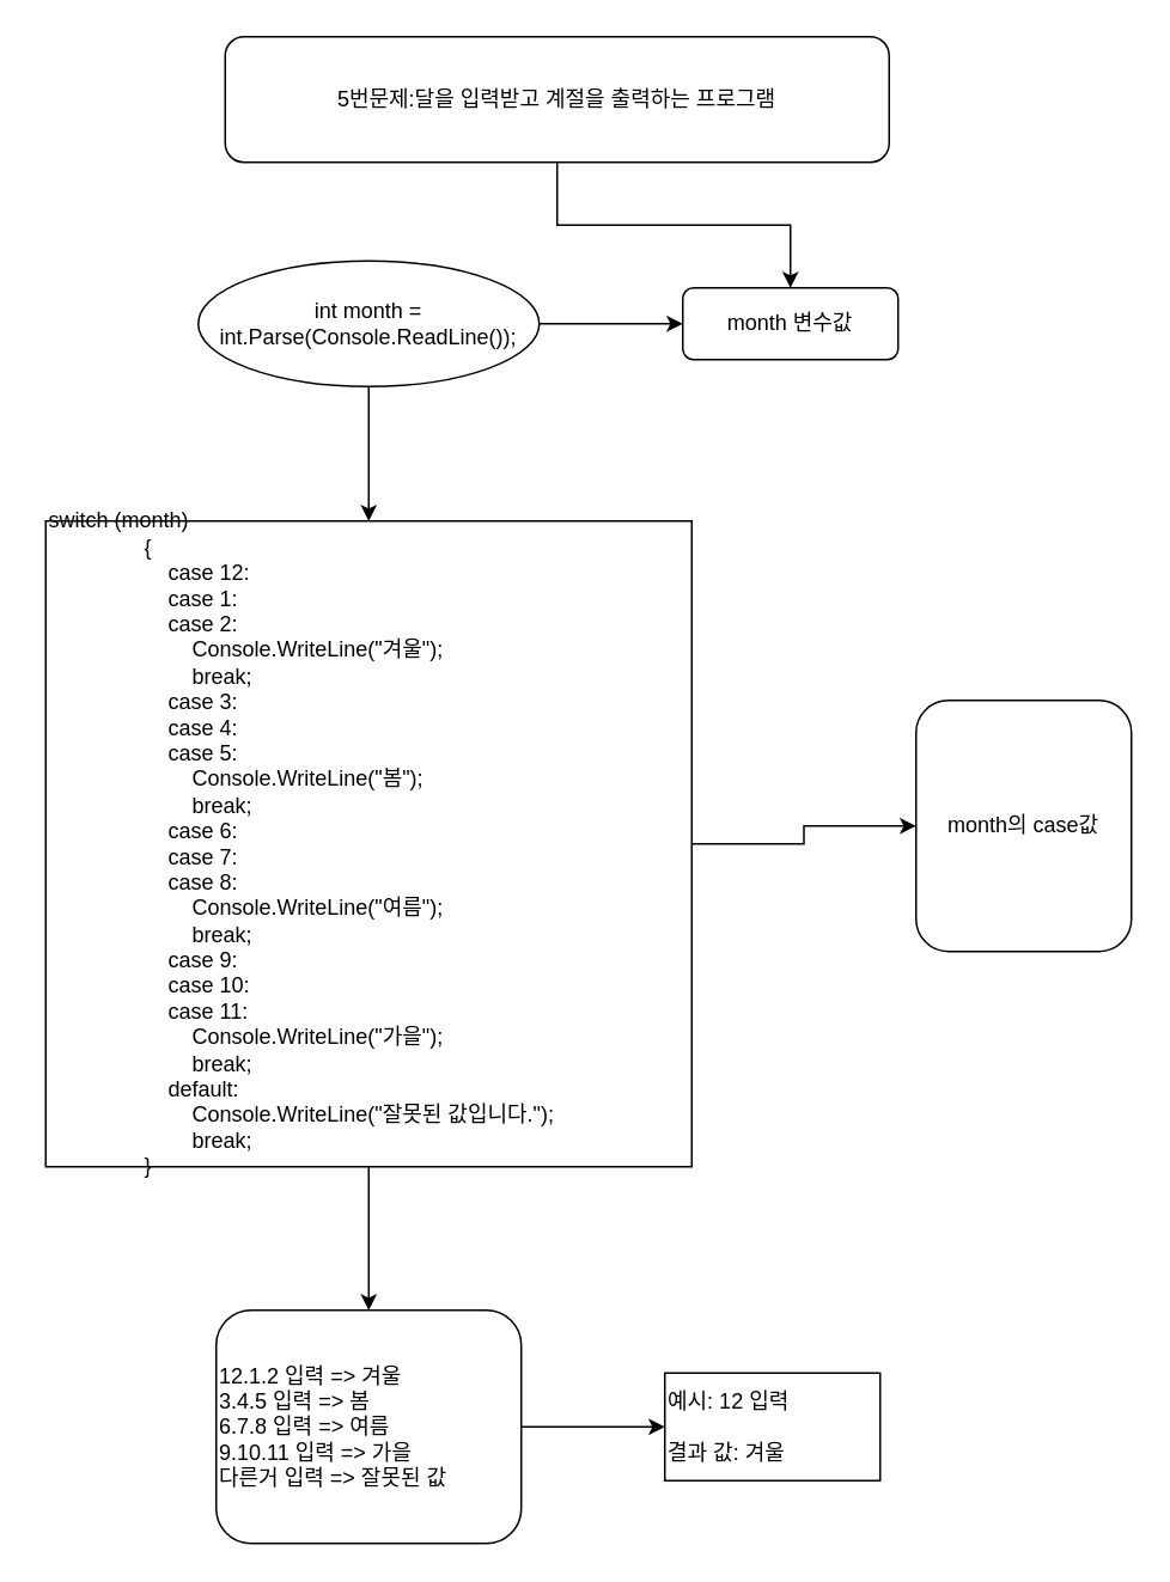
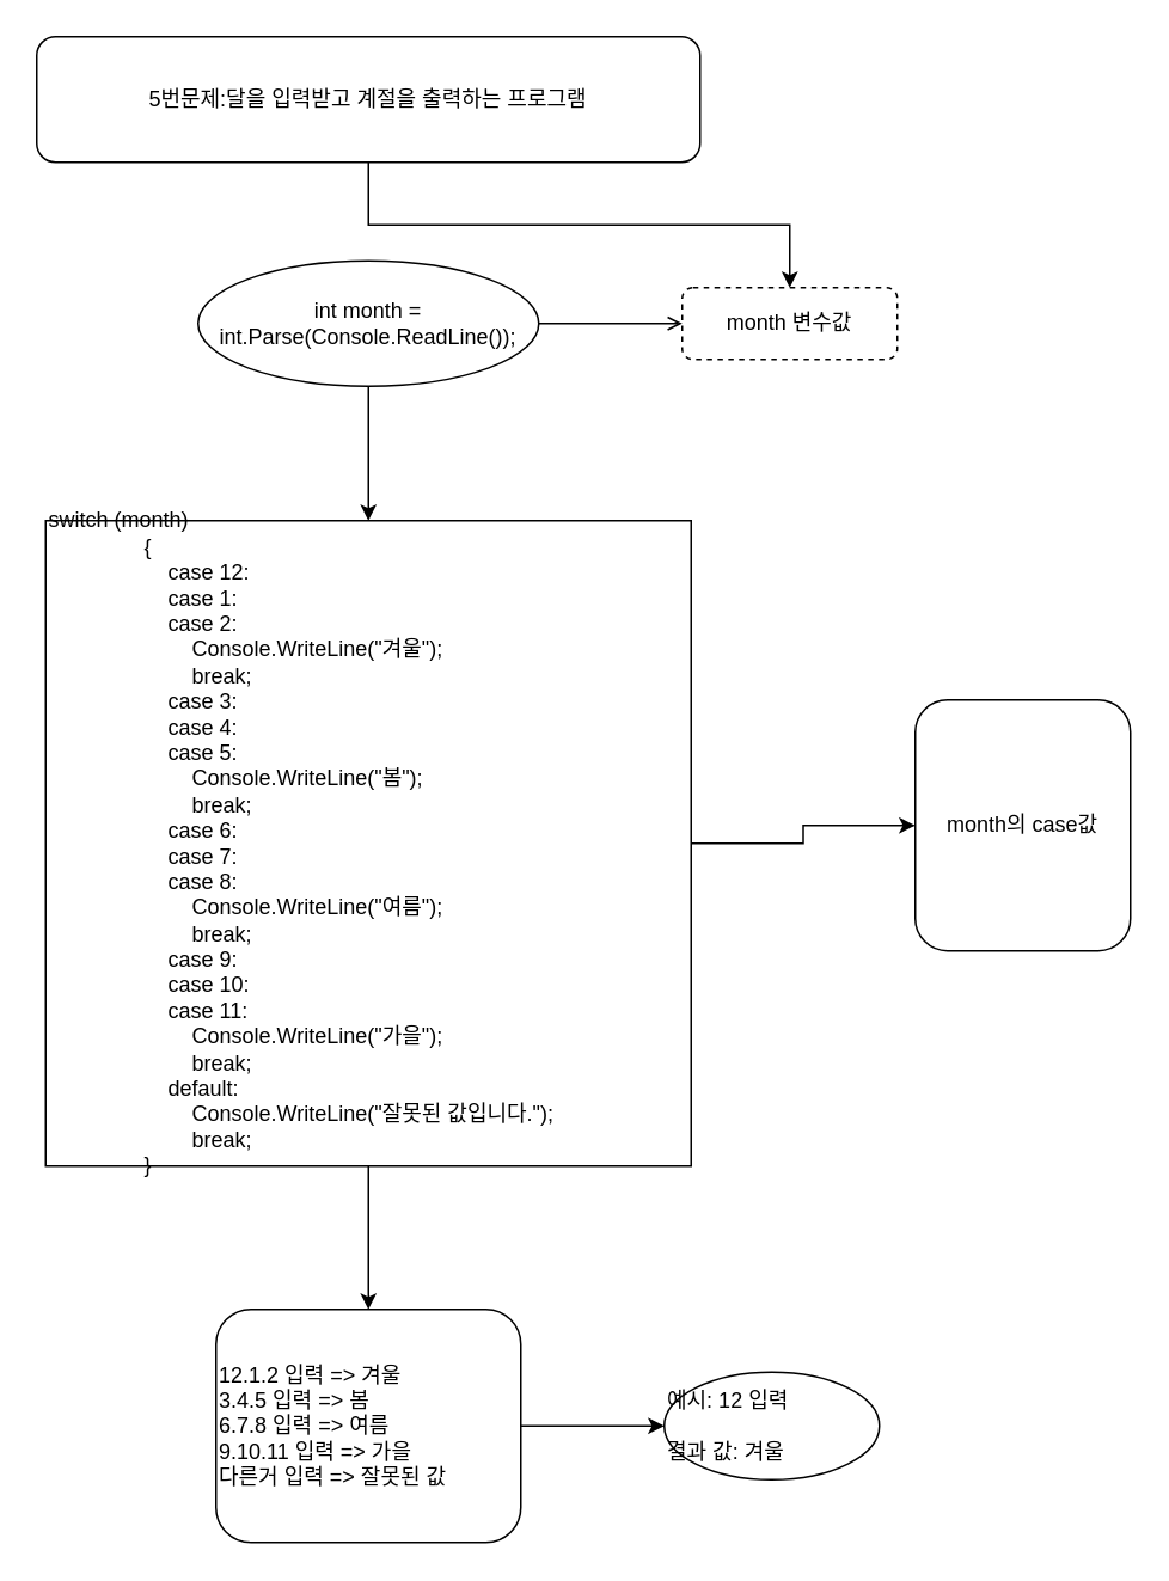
- <mxCell id="3" value="5번문제:달을 입력받고 계절을 출력하는 프로그램" style="rounded=1;whiteSpace=wrap;html=1;fontSize=12;glass=0;strokeWidth=1;shadow=0;" parent="1" vertex="1"><mxGeometry x="125" y="20" width="370" height="70" as="geometry" /></mxCell>
+ <mxCell id="3" value="5번문제:달을 입력받고 계절을 출력하는 프로그램" style="rounded=1;whiteSpace=wrap;html=1;fontSize=12;glass=0;strokeWidth=1;shadow=0;" parent="1" vertex="1"><mxGeometry x="20" y="20" width="370" height="70" as="geometry" /></mxCell>
- <mxCell id="8" style="edgeStyle=orthogonalEdgeStyle;rounded=0;orthogonalLoop=1;jettySize=auto;html=1;entryX=0;entryY=0.5;entryDx=0;entryDy=0;" edge="1" parent="1" source="10" target="4"><mxGeometry relative="1" as="geometry" /></mxCell>
+ <mxCell id="8" style="edgeStyle=orthogonalEdgeStyle;rounded=0;orthogonalLoop=1;jettySize=auto;html=1;entryX=0;entryY=0.5;entryDx=0;entryDy=0;endArrow=open;" edge="1" parent="1" source="10" target="4"><mxGeometry relative="1" as="geometry" /></mxCell>
- <mxCell id="4" value="month 변수값" style="rounded=1;whiteSpace=wrap;html=1;fontSize=12;glass=0;strokeWidth=1;shadow=0;" parent="1" vertex="1"><mxGeometry x="380" y="160" width="120" height="40" as="geometry" /></mxCell>
+ <mxCell id="4" value="month 변수값" style="rounded=1;whiteSpace=wrap;html=1;fontSize=12;glass=0;strokeWidth=1;shadow=0;dashed=1;" parent="1" vertex="1"><mxGeometry x="380" y="160" width="120" height="40" as="geometry" /></mxCell>
- <mxCell id="14" value="예시: 12 입력&lt;br&gt;&lt;br&gt;결과 값: 겨울" style="rounded=0;whiteSpace=wrap;html=1;align=left;" vertex="1" parent="1"><mxGeometry x="370" y="765" width="120" height="60" as="geometry" /></mxCell>
+ <mxCell id="14" value="예시: 12 입력&lt;br&gt;&lt;br&gt;결과 값: 겨울" style="ellipse;whiteSpace=wrap;html=1;align=left;" vertex="1" parent="1"><mxGeometry x="370" y="765" width="120" height="60" as="geometry" /></mxCell>
